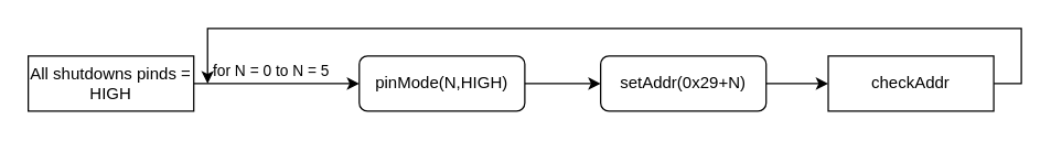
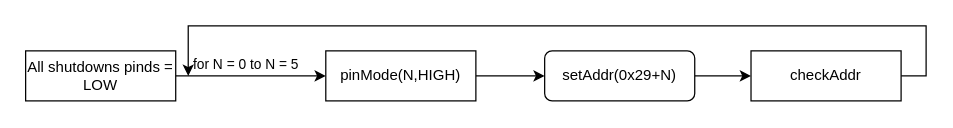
- <mxCell id="4" value="All shutdowns pinds = HIGH" style="rounded=0;whiteSpace=wrap;html=1;" vertex="1" parent="1"><mxGeometry x="20" y="40" width="120" height="40" as="geometry" /></mxCell>
+ <mxCell id="4" value="All shutdowns pinds = LOW" style="rounded=0;whiteSpace=wrap;html=1;" vertex="1" parent="1"><mxGeometry x="20" y="40" width="120" height="40" as="geometry" /></mxCell>
- <mxCell id="6" value="pinMode(N,HIGH)" style="whiteSpace=wrap;html=1;rounded=1;" vertex="1" parent="1"><mxGeometry x="260" y="40" width="120" height="40" as="geometry" /></mxCell>
+ <mxCell id="6" value="pinMode(N,HIGH)" style="rounded=0;whiteSpace=wrap;html=1;" vertex="1" parent="1"><mxGeometry x="260" y="40" width="120" height="40" as="geometry" /></mxCell>
